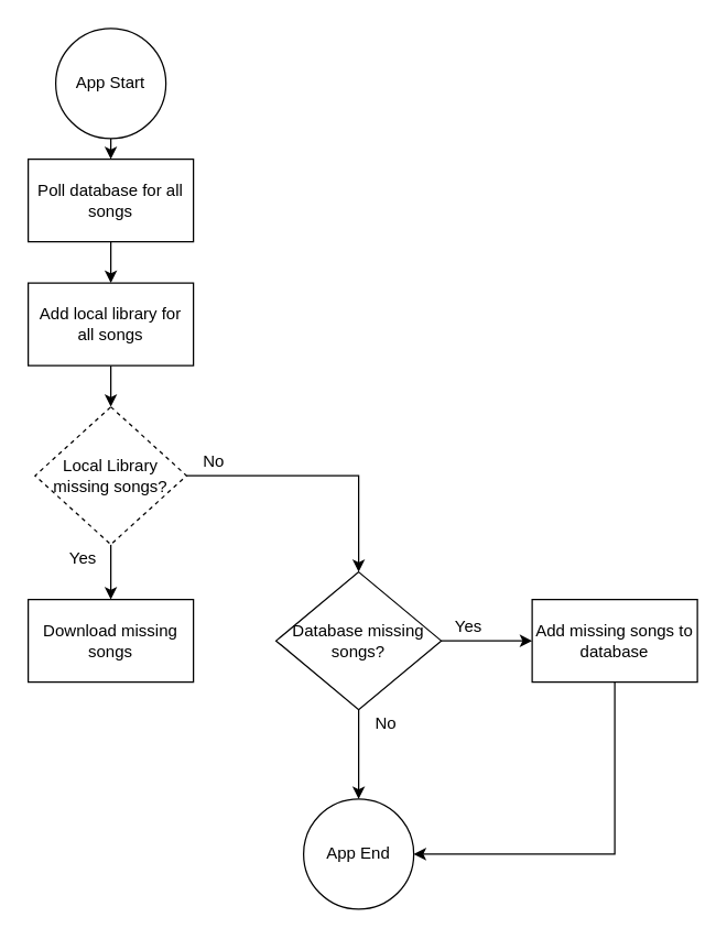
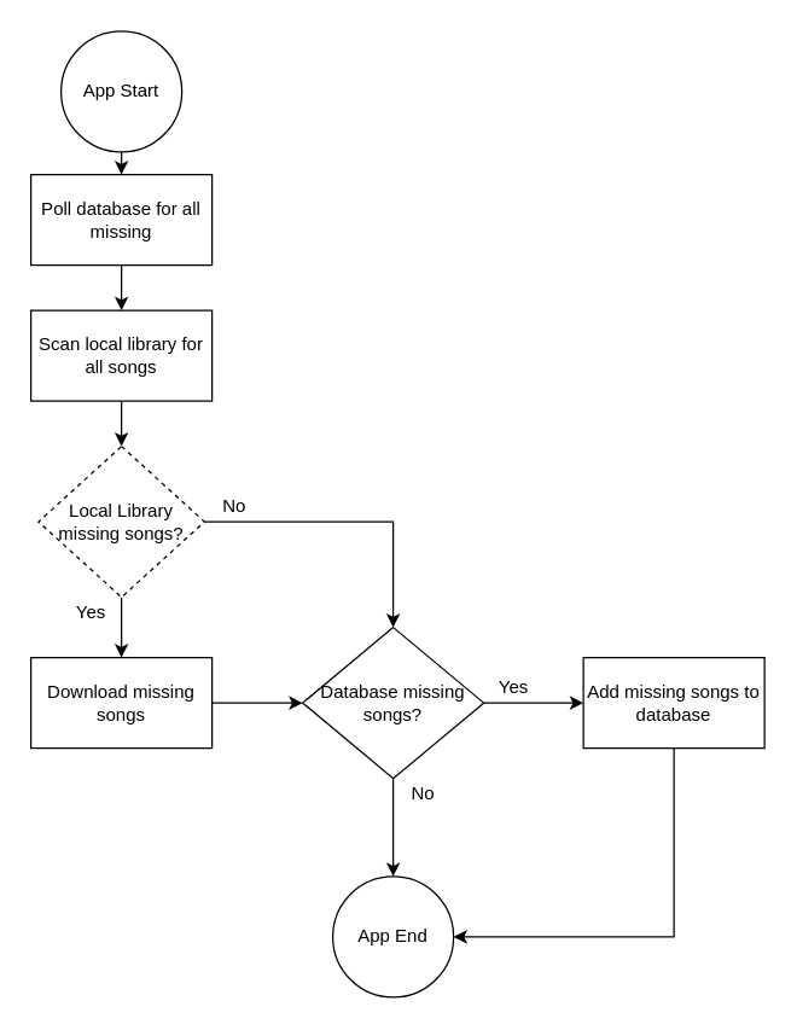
- <mxCell id="5" value="Poll database for all songs" style="rounded=0;whiteSpace=wrap;html=1;" vertex="1" parent="1"><mxGeometry x="20" y="115" width="120" height="60" as="geometry" /></mxCell>
+ <mxCell id="5" value="Poll database for all missing" style="rounded=0;whiteSpace=wrap;html=1;" vertex="1" parent="1"><mxGeometry x="20" y="115" width="120" height="60" as="geometry" /></mxCell>
- <mxCell id="15" value="Add local library for all songs" style="rounded=0;whiteSpace=wrap;html=1;" vertex="1" parent="1"><mxGeometry x="20" y="205" width="120" height="60" as="geometry" /></mxCell>
+ <mxCell id="15" value="Scan local library for all songs" style="rounded=0;whiteSpace=wrap;html=1;" vertex="1" parent="1"><mxGeometry x="20" y="205" width="120" height="60" as="geometry" /></mxCell>
+ <mxCell id="9" style="edgeStyle=orthogonalEdgeStyle;rounded=0;orthogonalLoop=1;jettySize=auto;html=1;exitX=1;exitY=0.5;exitDx=0;exitDy=0;entryX=0;entryY=0.5;entryDx=0;entryDy=0;" edge="1" parent="1" source="10" target="13"><mxGeometry relative="1" as="geometry" /></mxCell>
